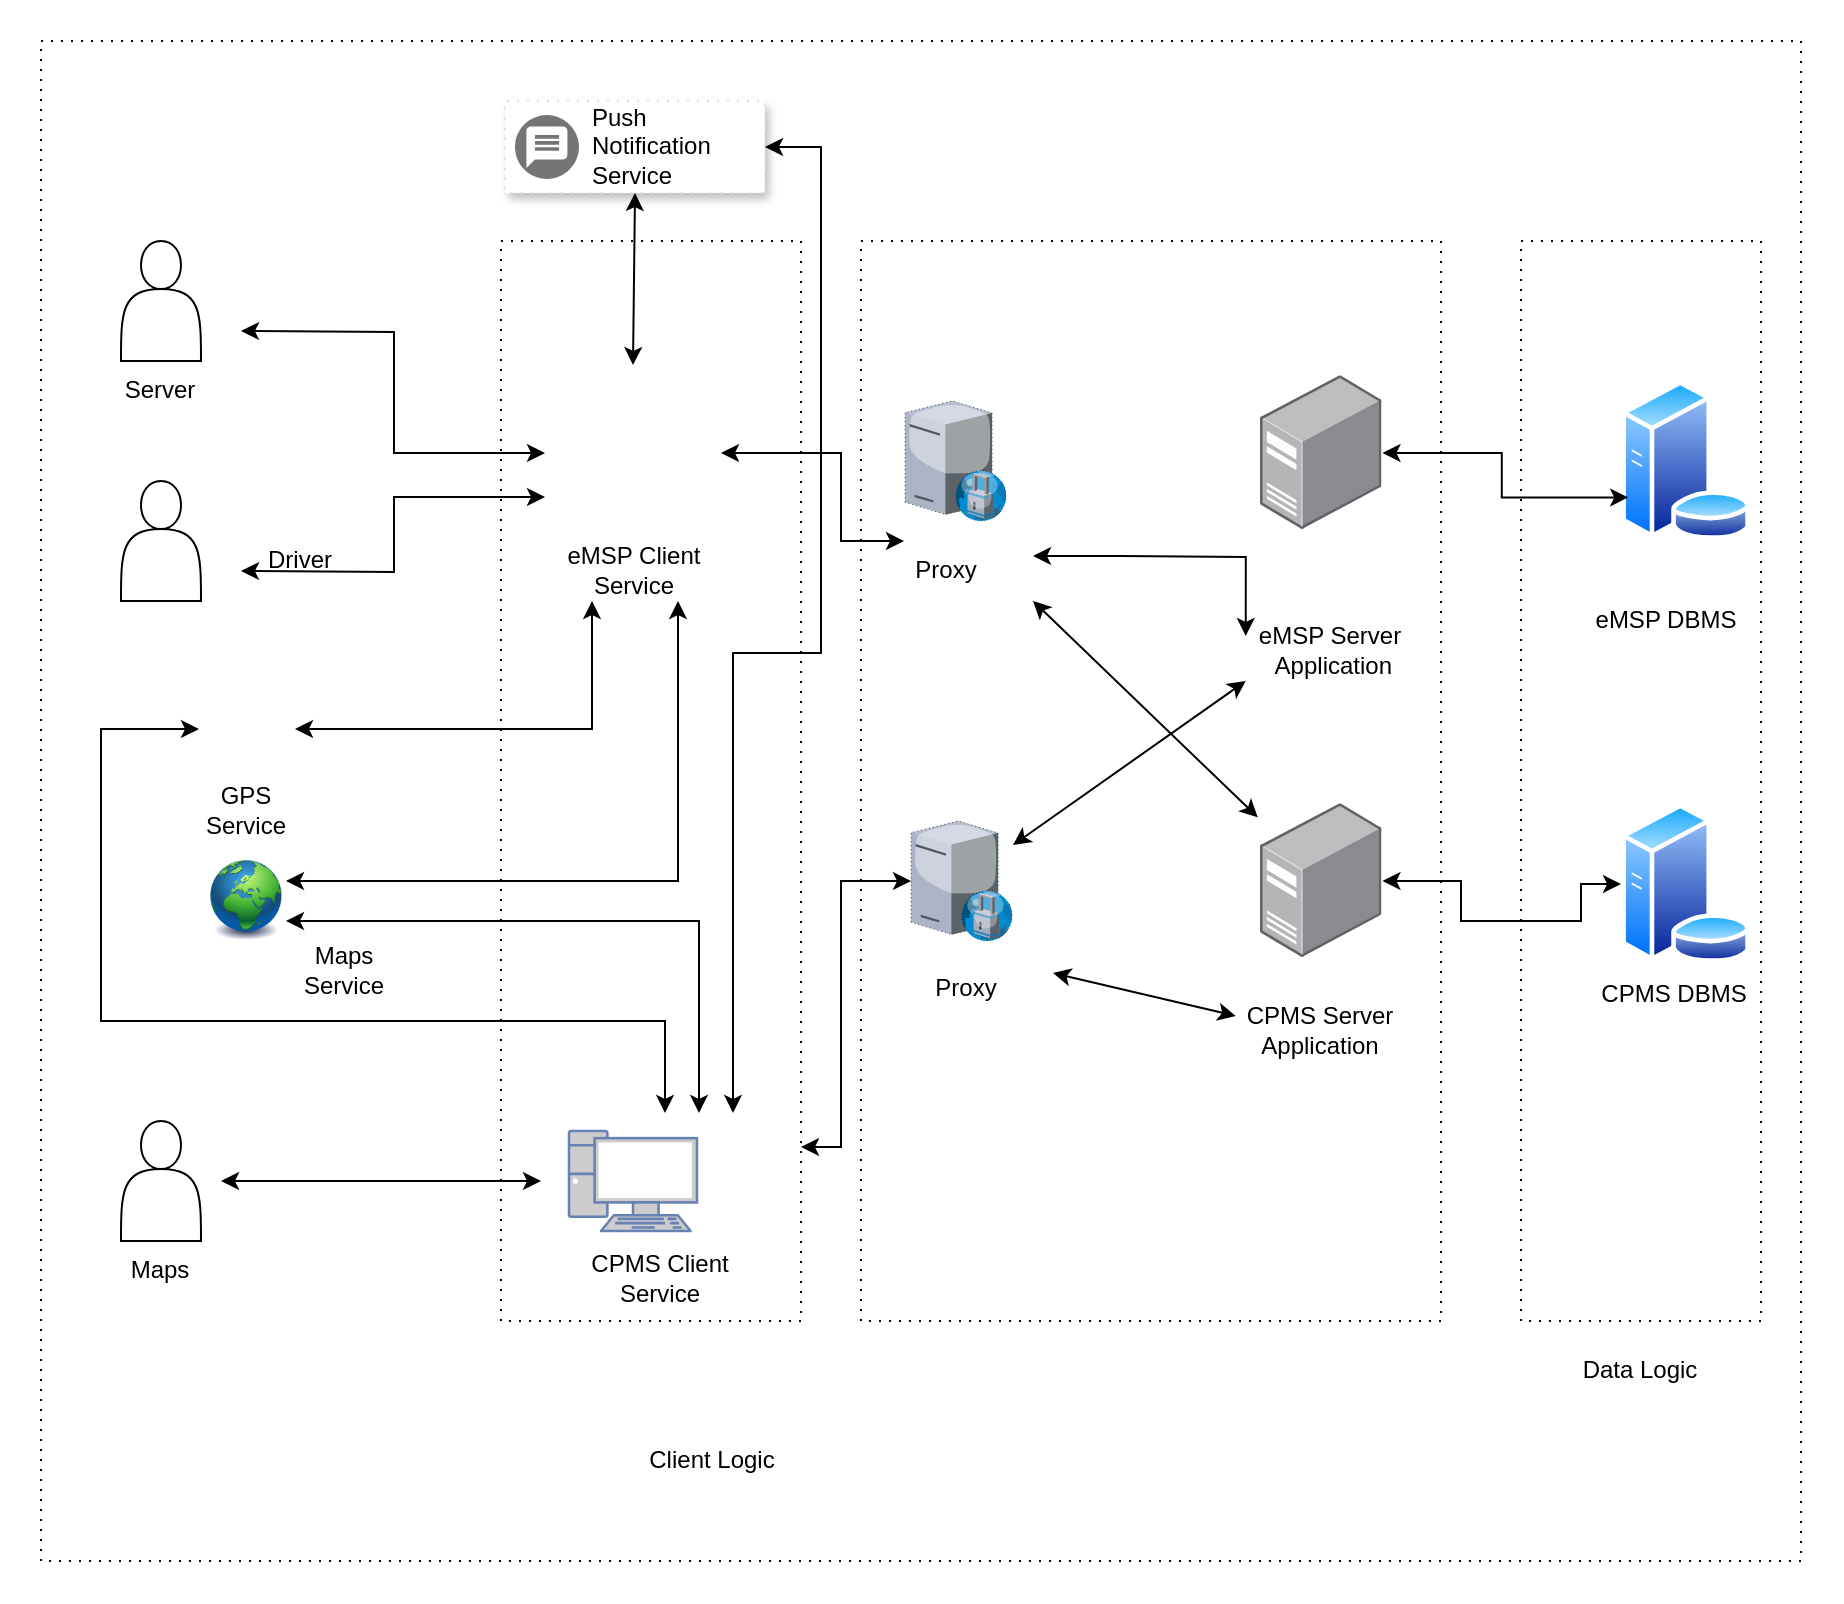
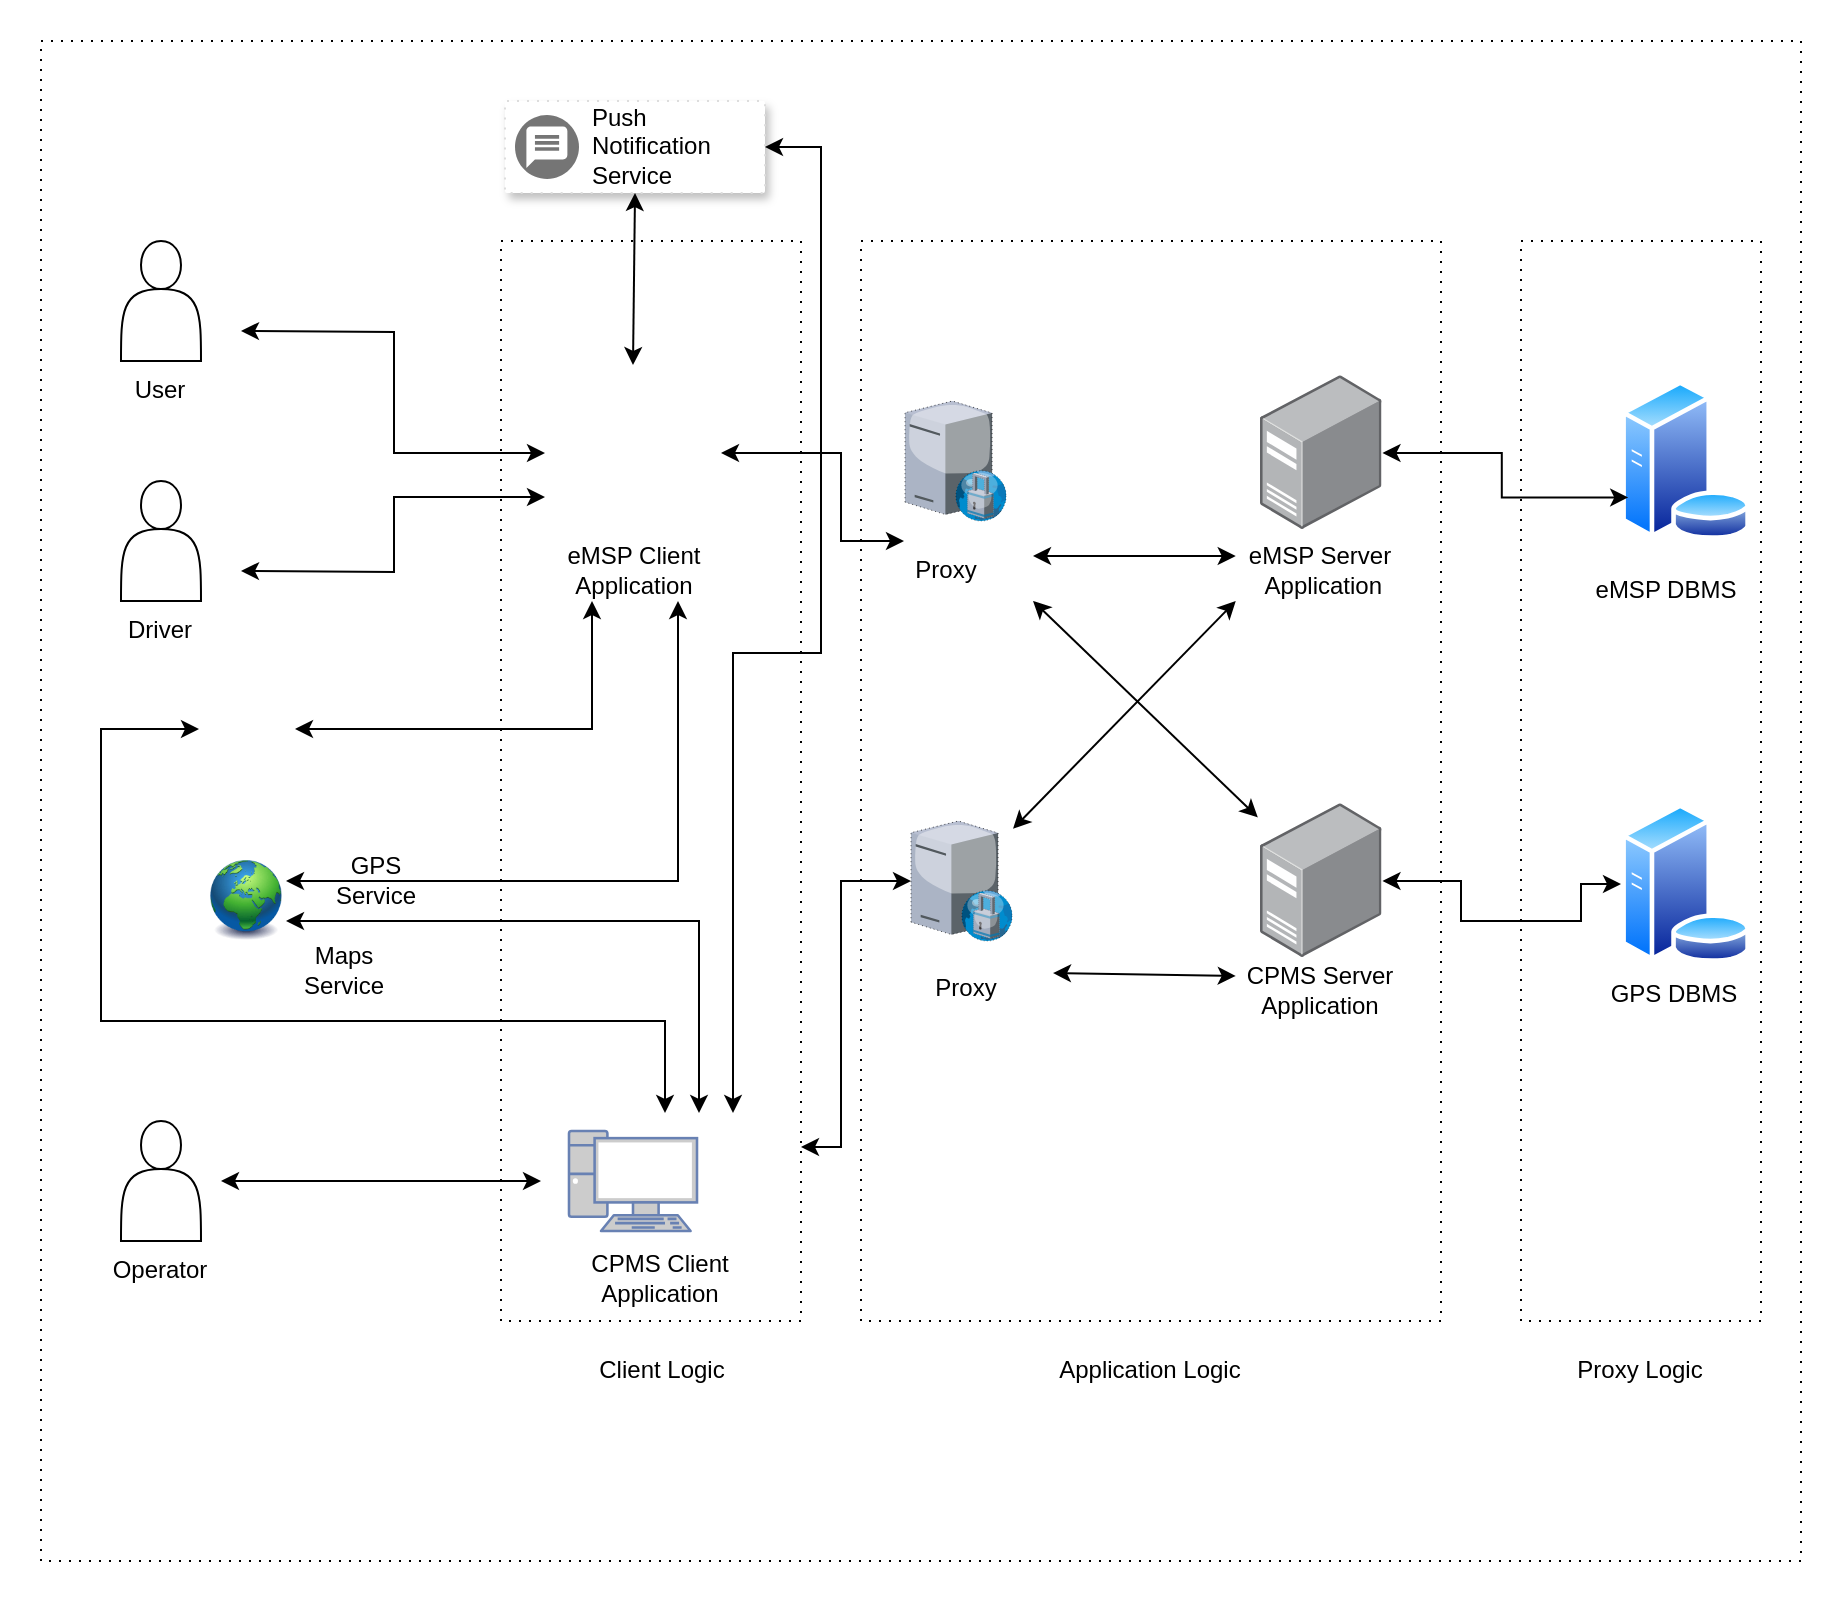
- <mxCell id="7" value="Server" style="text;html=1;strokeColor=none;fillColor=none;align=center;verticalAlign=middle;whiteSpace=wrap;rounded=0;" parent="1" vertex="1"><mxGeometry x="50" y="180" width="60" height="30" as="geometry" /></mxCell>
+ <mxCell id="7" value="User" style="text;html=1;strokeColor=none;fillColor=none;align=center;verticalAlign=middle;whiteSpace=wrap;rounded=0;" parent="1" vertex="1"><mxGeometry x="50" y="180" width="60" height="30" as="geometry" /></mxCell>
- <mxCell id="8" value="Driver" style="text;html=1;strokeColor=none;fillColor=none;align=center;verticalAlign=middle;whiteSpace=wrap;rounded=0;" parent="1" vertex="1"><mxGeometry x="120" y="265" width="60" height="30" as="geometry" /></mxCell>
+ <mxCell id="8" value="Driver" style="text;html=1;strokeColor=none;fillColor=none;align=center;verticalAlign=middle;whiteSpace=wrap;rounded=0;" parent="1" vertex="1"><mxGeometry x="50" y="300" width="60" height="30" as="geometry" /></mxCell>
- <mxCell id="13" value="eMSP Client Service" style="text;html=1;strokeColor=none;fillColor=none;align=center;verticalAlign=middle;whiteSpace=wrap;rounded=0;" parent="1" vertex="1"><mxGeometry x="274" y="270" width="86" height="30" as="geometry" /></mxCell>
+ <mxCell id="13" value="eMSP Client Application" style="text;html=1;strokeColor=none;fillColor=none;align=center;verticalAlign=middle;whiteSpace=wrap;rounded=0;" parent="1" vertex="1"><mxGeometry x="274" y="270" width="86" height="30" as="geometry" /></mxCell>
- <mxCell id="45" value="eMSP DBMS" style="text;html=1;strokeColor=none;fillColor=none;align=center;verticalAlign=middle;whiteSpace=wrap;rounded=0;" parent="1" vertex="1"><mxGeometry x="789.6" y="295" width="86" height="30" as="geometry" /></mxCell>
+ <mxCell id="45" value="eMSP DBMS" style="text;html=1;strokeColor=none;fillColor=none;align=center;verticalAlign=middle;whiteSpace=wrap;rounded=0;" parent="1" vertex="1"><mxGeometry x="789.6" y="280" width="86" height="30" as="geometry" /></mxCell>
- <mxCell id="36" value="eMSP Server&lt;br&gt;&amp;nbsp;Application" style="text;html=1;strokeColor=none;fillColor=none;align=center;verticalAlign=middle;whiteSpace=wrap;rounded=0;" parent="1" vertex="1"><mxGeometry x="622.37" y="310" width="86" height="30" as="geometry" /></mxCell>
+ <mxCell id="36" value="eMSP Server&lt;br&gt;&amp;nbsp;Application" style="text;html=1;strokeColor=none;fillColor=none;align=center;verticalAlign=middle;whiteSpace=wrap;rounded=0;" parent="1" vertex="1"><mxGeometry x="617.37" y="270" width="86" height="30" as="geometry" /></mxCell>
- <mxCell id="16" value="GPS Service" style="text;html=1;strokeColor=none;fillColor=none;align=center;verticalAlign=middle;whiteSpace=wrap;rounded=0;" parent="1" vertex="1"><mxGeometry x="93" y="390" width="60" height="30" as="geometry" /></mxCell>
+ <mxCell id="16" value="GPS Service" style="text;html=1;strokeColor=none;fillColor=none;align=center;verticalAlign=middle;whiteSpace=wrap;rounded=0;" parent="1" vertex="1"><mxGeometry x="158" y="425" width="60" height="30" as="geometry" /></mxCell>
- <mxCell id="46" value="CPMS DBMS" style="text;html=1;strokeColor=none;fillColor=none;align=center;verticalAlign=middle;whiteSpace=wrap;rounded=0;" parent="1" vertex="1"><mxGeometry x="794" y="481.5" width="86" height="30" as="geometry" /></mxCell>
+ <mxCell id="46" value="GPS DBMS" style="text;html=1;strokeColor=none;fillColor=none;align=center;verticalAlign=middle;whiteSpace=wrap;rounded=0;" parent="1" vertex="1"><mxGeometry x="794" y="481.5" width="86" height="30" as="geometry" /></mxCell>
- <mxCell id="37" value="CPMS Server Application" style="text;html=1;strokeColor=none;fillColor=none;align=center;verticalAlign=middle;whiteSpace=wrap;rounded=0;" parent="1" vertex="1"><mxGeometry x="617.37" y="500" width="86" height="30" as="geometry" /></mxCell>
+ <mxCell id="37" value="CPMS Server Application" style="text;html=1;strokeColor=none;fillColor=none;align=center;verticalAlign=middle;whiteSpace=wrap;rounded=0;" parent="1" vertex="1"><mxGeometry x="617.37" y="480" width="86" height="30" as="geometry" /></mxCell>
- <mxCell id="9" value="Maps" style="text;html=1;strokeColor=none;fillColor=none;align=center;verticalAlign=middle;whiteSpace=wrap;rounded=0;" parent="1" vertex="1"><mxGeometry x="50" y="620" width="60" height="30" as="geometry" /></mxCell>
+ <mxCell id="9" value="Operator" style="text;html=1;strokeColor=none;fillColor=none;align=center;verticalAlign=middle;whiteSpace=wrap;rounded=0;" parent="1" vertex="1"><mxGeometry x="50" y="620" width="60" height="30" as="geometry" /></mxCell>
- <mxCell id="14" value="CPMS Client Service" style="text;html=1;strokeColor=none;fillColor=none;align=center;verticalAlign=middle;whiteSpace=wrap;rounded=0;" parent="1" vertex="1"><mxGeometry x="287" y="624" width="86" height="30" as="geometry" /></mxCell>
+ <mxCell id="14" value="CPMS Client Application" style="text;html=1;strokeColor=none;fillColor=none;align=center;verticalAlign=middle;whiteSpace=wrap;rounded=0;" parent="1" vertex="1"><mxGeometry x="287" y="624" width="86" height="30" as="geometry" /></mxCell>
+ <mxCell id="22" value="Application Logic" style="text;html=1;strokeColor=none;fillColor=none;align=center;verticalAlign=middle;whiteSpace=wrap;rounded=0;" parent="1" vertex="1"><mxGeometry x="505" y="670" width="140" height="30" as="geometry" /></mxCell>
- <mxCell id="23" value="Data Logic" style="text;html=1;strokeColor=none;fillColor=none;align=center;verticalAlign=middle;whiteSpace=wrap;rounded=0;" parent="1" vertex="1"><mxGeometry x="750" y="670" width="140" height="30" as="geometry" /></mxCell>
+ <mxCell id="23" value="Proxy Logic" style="text;html=1;strokeColor=none;fillColor=none;align=center;verticalAlign=middle;whiteSpace=wrap;rounded=0;" parent="1" vertex="1"><mxGeometry x="750" y="670" width="140" height="30" as="geometry" /></mxCell>
- <mxCell id="21" value="Client Logic" style="text;html=1;strokeColor=none;fillColor=none;align=center;verticalAlign=middle;whiteSpace=wrap;rounded=0;" parent="1" vertex="1"><mxGeometry x="287" y="715" width="138" height="30" as="geometry" /></mxCell>
+ <mxCell id="21" value="Client Logic" style="text;html=1;strokeColor=none;fillColor=none;align=center;verticalAlign=middle;whiteSpace=wrap;rounded=0;" parent="1" vertex="1"><mxGeometry x="262" y="670" width="138" height="30" as="geometry" /></mxCell>
